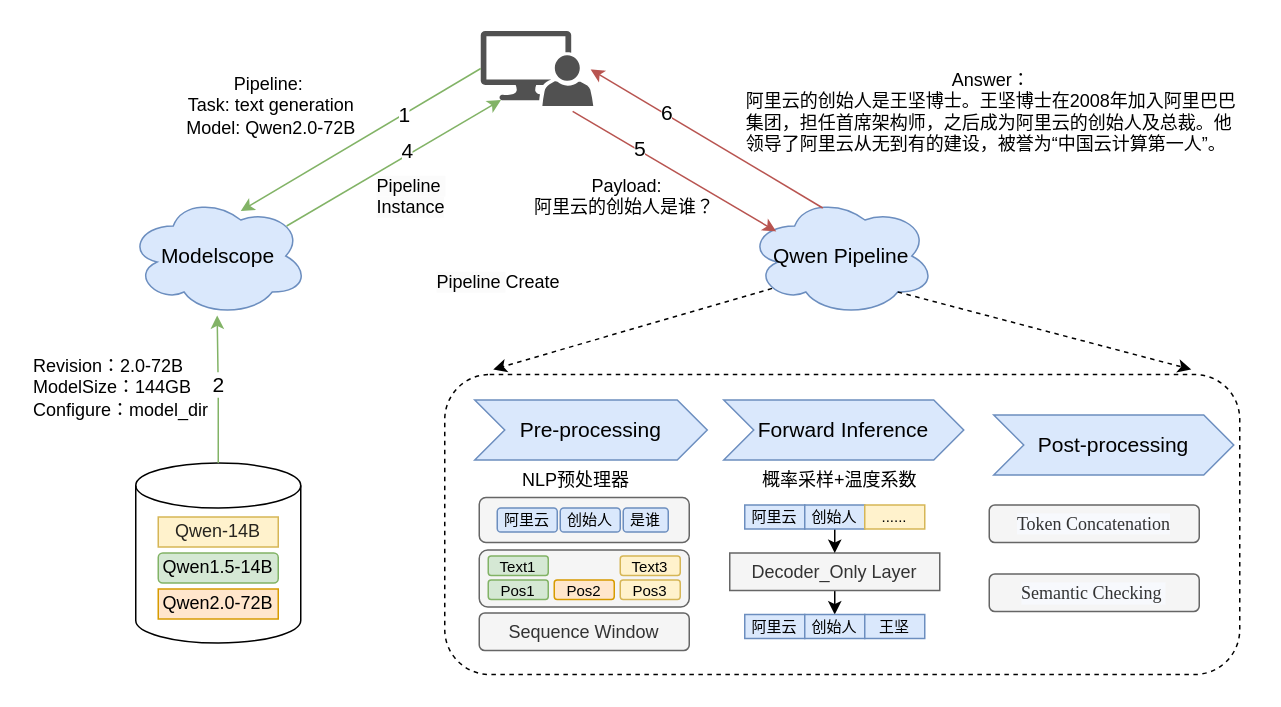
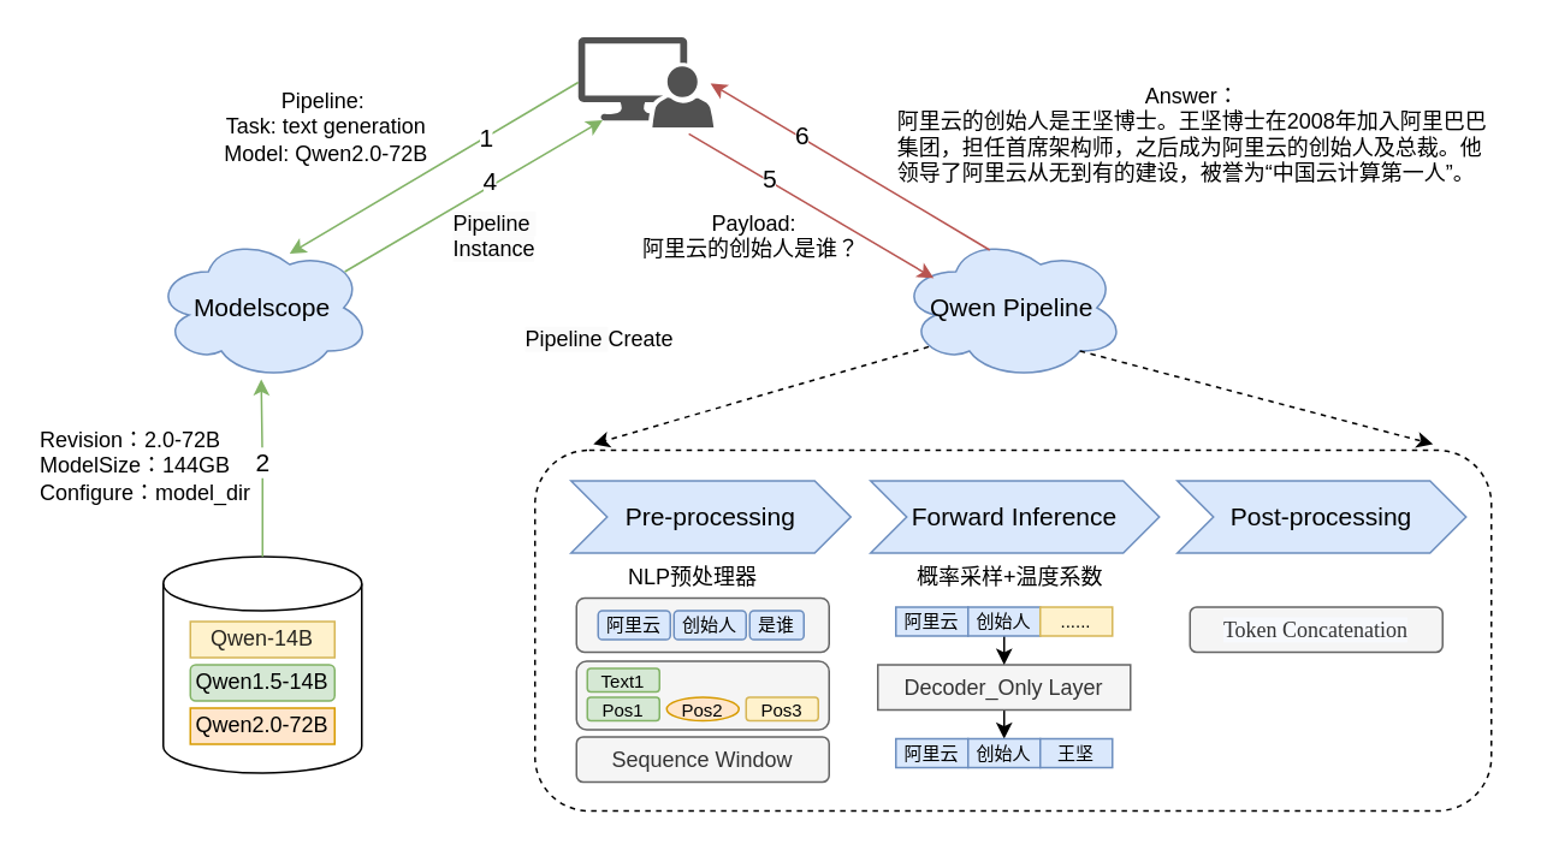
- <mxCell id="14" value="&lt;font style=&quot;font-size: 14px;&quot;&gt;Post-processing&lt;/font&gt;" style="shape=step;perimeter=stepPerimeter;whiteSpace=wrap;html=1;fixedSize=1;fillColor=#dae8fc;strokeColor=#6c8ebf;" parent="6" vertex="1"><mxGeometry x="662" y="276" width="160" height="40" as="geometry" /></mxCell>
+ <mxCell id="14" value="&lt;font style=&quot;font-size: 14px;&quot;&gt;Post-processing&lt;/font&gt;" style="shape=step;perimeter=stepPerimeter;whiteSpace=wrap;html=1;fixedSize=1;fillColor=#dae8fc;strokeColor=#6c8ebf;" parent="6" vertex="1"><mxGeometry x="652" y="266" width="160" height="40" as="geometry" /></mxCell>
- <mxCell id="38" value="&lt;span style=&quot;font-size: 10px;&quot;&gt;Text3&lt;/span&gt;" style="rounded=1;whiteSpace=wrap;html=1;fillColor=#fff2cc;strokeColor=#d6b656;" parent="6" vertex="1"><mxGeometry x="413" y="370" width="40" height="13" as="geometry" /></mxCell>
- <mxCell id="41" value="&lt;font style=&quot;font-size: 10px;&quot;&gt;Pos2&lt;/font&gt;" style="rounded=1;whiteSpace=wrap;html=1;fillColor=#ffe6cc;strokeColor=#d79b00;" parent="6" vertex="1"><mxGeometry x="369" y="386" width="40" height="13" as="geometry" /></mxCell>
+ <mxCell id="41" value="&lt;font style=&quot;font-size: 10px;&quot;&gt;Pos2&lt;/font&gt;" style="ellipse;whiteSpace=wrap;html=1;fillColor=#ffe6cc;strokeColor=#d79b00;" parent="6" vertex="1"><mxGeometry x="369" y="386" width="40" height="13" as="geometry" /></mxCell>
- <mxCell id="54" value="&lt;ul style=&quot;box-sizing: border-box; list-style: none; margin: 0px; padding: 0px; font-family: PingFangSC-Regular; text-align: start; background-color: rgb(247, 249, 253);&quot;&gt;&lt;li style=&quot;box-sizing: border-box; margin-left: 0px;&quot;&gt;&lt;p style=&quot;box-sizing: border-box; margin: 7px 0px; line-height: inherit; font-weight: var(--font-weight-2,normal); color: inherit; white-space-collapse: preserve-breaks; word-break: break-all;&quot;&gt;&lt;span style=&quot;box-sizing: border-box;&quot;&gt;&lt;font style=&quot;font-size: 12px;&quot;&gt;Semantic Checking&amp;nbsp;&lt;/font&gt;&lt;/span&gt;&lt;/p&gt;&lt;/li&gt;&lt;/ul&gt;" style="rounded=1;whiteSpace=wrap;html=1;fillColor=#f5f5f5;fontColor=#333333;strokeColor=#666666;" parent="6" vertex="1"><mxGeometry x="659" y="382" width="140" height="25" as="geometry" /></mxCell>
